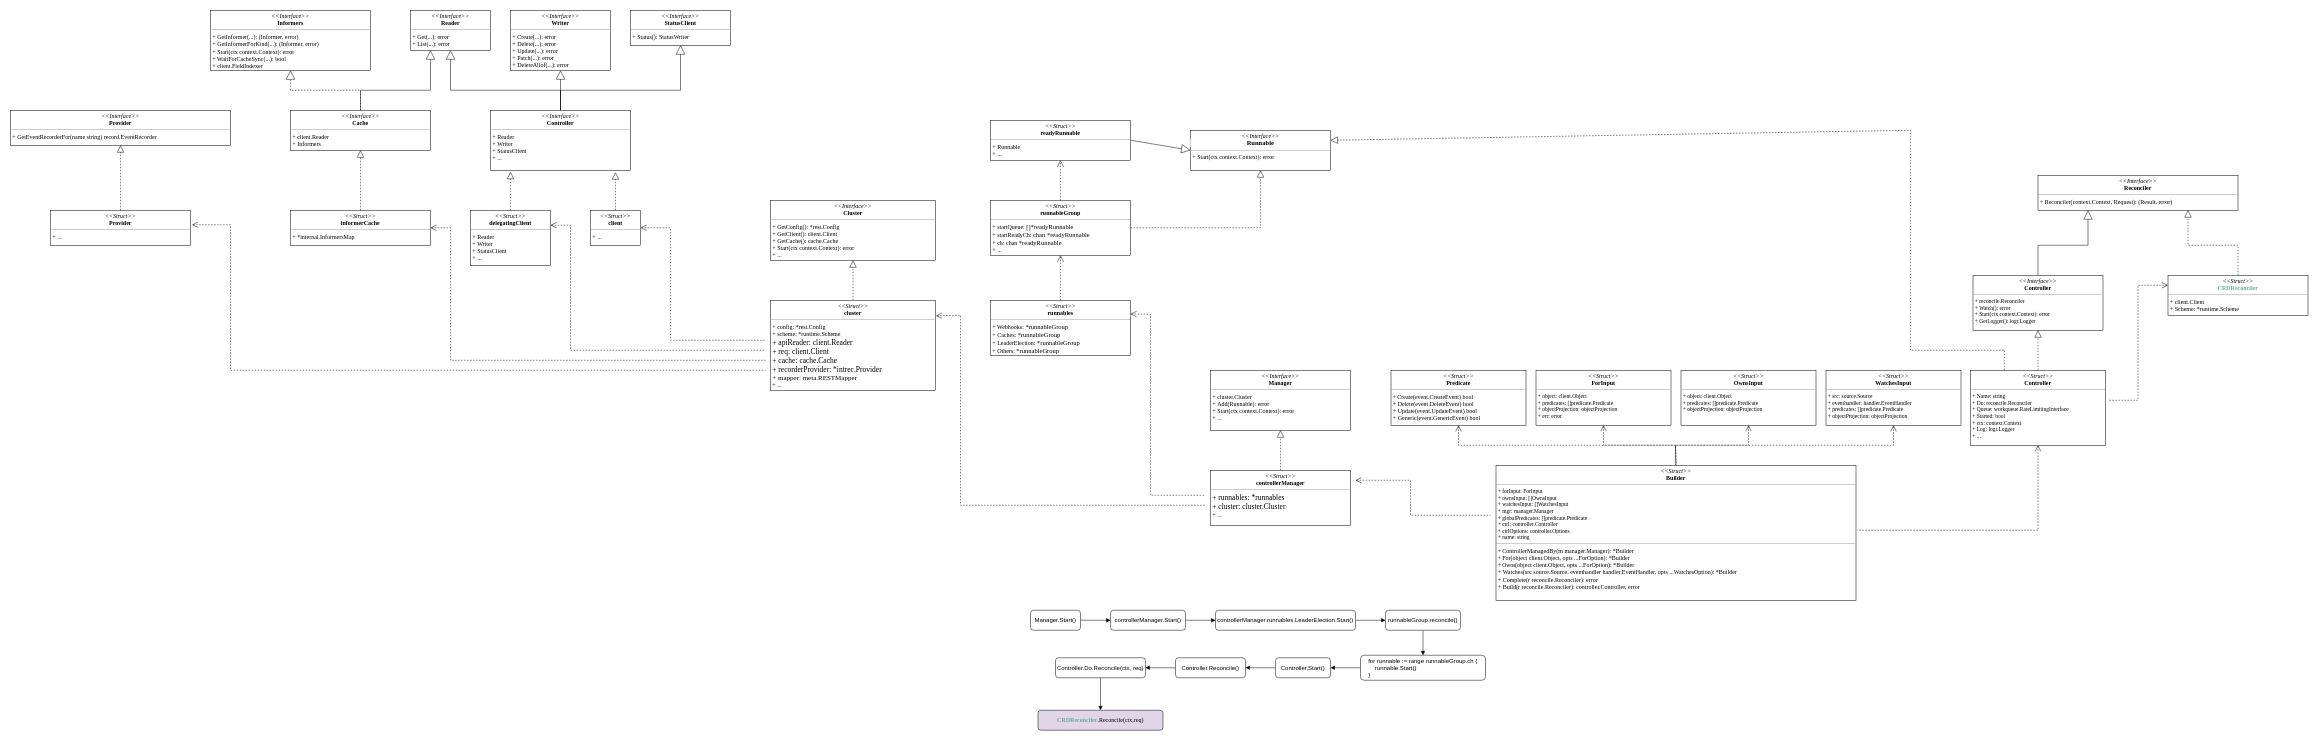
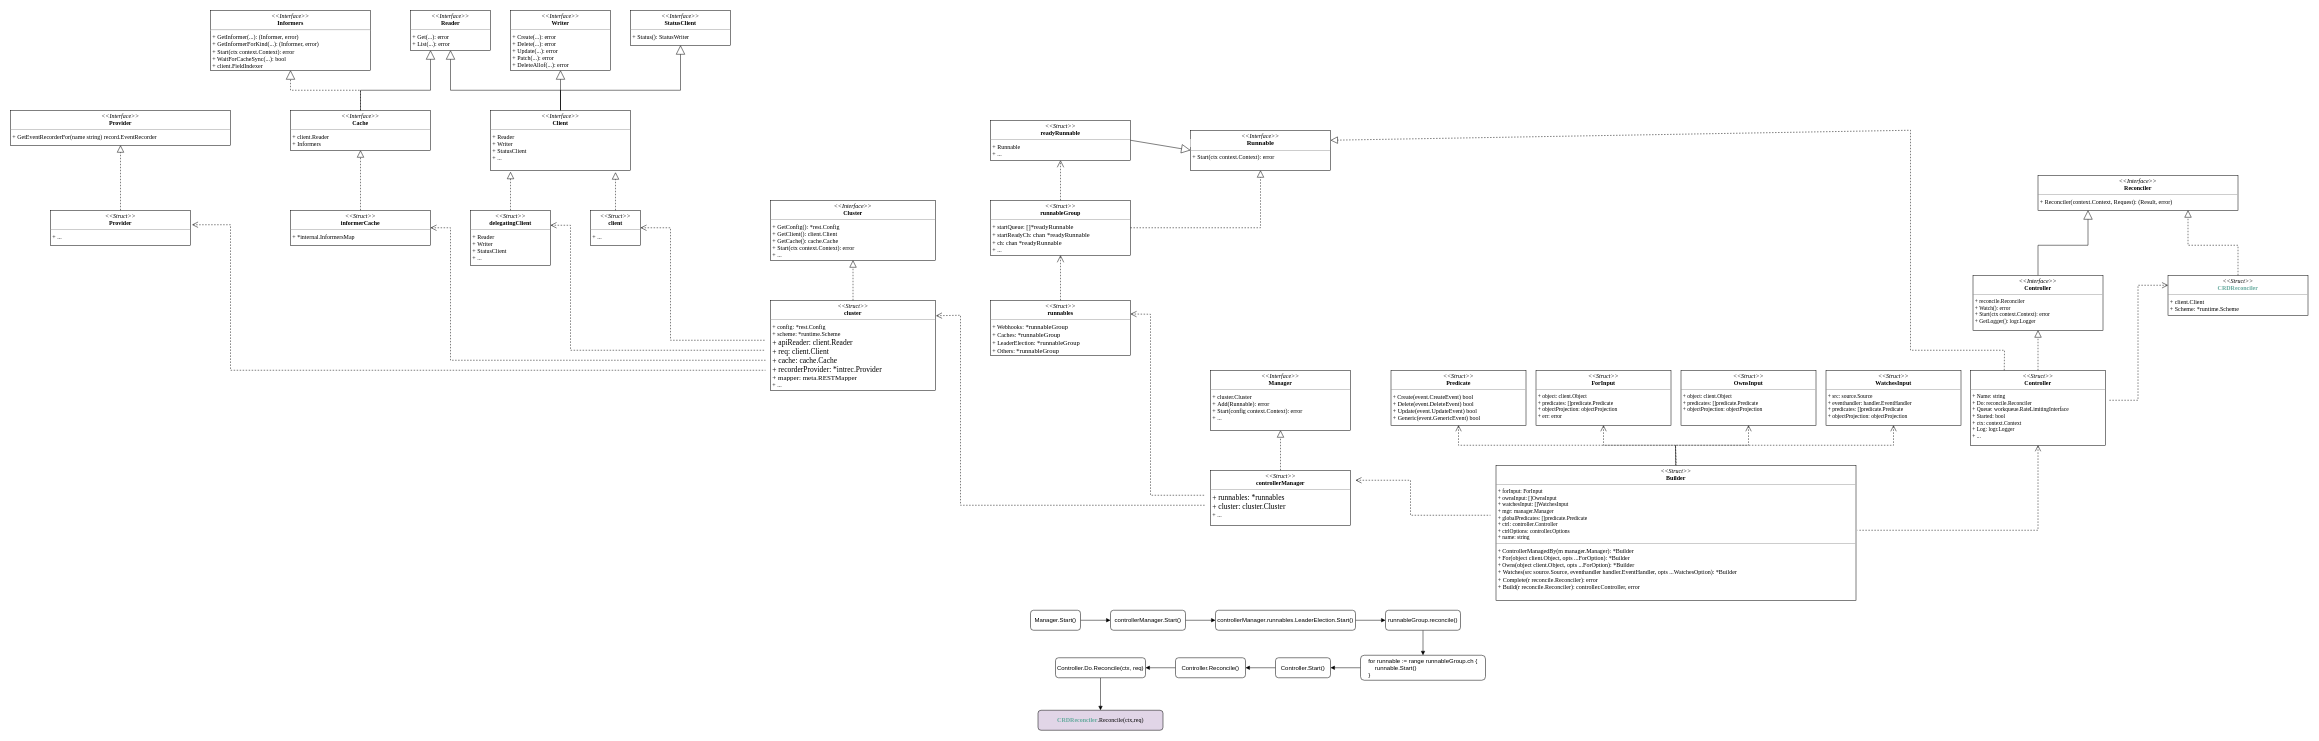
- <mxCell id="10" value="&lt;p style=&quot;margin: 0px ; margin-top: 4px ; text-align: center&quot;&gt;&lt;i&gt;&amp;lt;&amp;lt;Interface&amp;gt;&amp;gt;&lt;/i&gt;&lt;br&gt;&lt;b&gt;Controller&lt;/b&gt;&lt;/p&gt;&lt;hr size=&quot;1&quot;&gt;&lt;p style=&quot;margin: 0px ; margin-left: 4px&quot;&gt;&lt;span&gt;+&amp;nbsp;Reader&lt;/span&gt;&lt;span&gt;&lt;br&gt;&lt;/span&gt;&lt;/p&gt;&lt;p style=&quot;margin: 0px ; margin-left: 4px&quot;&gt;&lt;span&gt;+&amp;nbsp;Writer&lt;/span&gt;&lt;/p&gt;&lt;p style=&quot;margin: 0px ; margin-left: 4px&quot;&gt;&lt;span&gt;+&amp;nbsp;StatusClient&lt;/span&gt;&lt;br&gt;&lt;/p&gt;&lt;p style=&quot;margin: 0px ; margin-left: 4px&quot;&gt;&lt;span&gt;+ ...&lt;/span&gt;&lt;/p&gt;" style="verticalAlign=top;align=left;overflow=fill;fontSize=12;fontFamily=Lucida Console;html=1;" parent="1" vertex="1"><mxGeometry x="980" y="220" width="280" height="120" as="geometry" /></mxCell>
+ <mxCell id="10" value="&lt;p style=&quot;margin: 0px ; margin-top: 4px ; text-align: center&quot;&gt;&lt;i&gt;&amp;lt;&amp;lt;Interface&amp;gt;&amp;gt;&lt;/i&gt;&lt;br&gt;&lt;b&gt;Client&lt;/b&gt;&lt;/p&gt;&lt;hr size=&quot;1&quot;&gt;&lt;p style=&quot;margin: 0px ; margin-left: 4px&quot;&gt;&lt;span&gt;+&amp;nbsp;Reader&lt;/span&gt;&lt;span&gt;&lt;br&gt;&lt;/span&gt;&lt;/p&gt;&lt;p style=&quot;margin: 0px ; margin-left: 4px&quot;&gt;&lt;span&gt;+&amp;nbsp;Writer&lt;/span&gt;&lt;/p&gt;&lt;p style=&quot;margin: 0px ; margin-left: 4px&quot;&gt;&lt;span&gt;+&amp;nbsp;StatusClient&lt;/span&gt;&lt;br&gt;&lt;/p&gt;&lt;p style=&quot;margin: 0px ; margin-left: 4px&quot;&gt;&lt;span&gt;+ ...&lt;/span&gt;&lt;/p&gt;" style="verticalAlign=top;align=left;overflow=fill;fontSize=12;fontFamily=Lucida Console;html=1;" parent="1" vertex="1"><mxGeometry x="980" y="220" width="280" height="120" as="geometry" /></mxCell>
- <mxCell id="2" value="&lt;p style=&quot;margin: 0px ; margin-top: 4px ; text-align: center&quot;&gt;&lt;i&gt;&amp;lt;&amp;lt;Interface&amp;gt;&amp;gt;&lt;/i&gt;&lt;br&gt;&lt;b&gt;Manager&lt;/b&gt;&lt;/p&gt;&lt;hr size=&quot;1&quot;&gt;&lt;p style=&quot;margin: 0px ; margin-left: 4px&quot;&gt;&lt;span style=&quot;&quot;&gt;+&amp;nbsp;cluster.Cluster&lt;/span&gt;&lt;span style=&quot;&quot;&gt;&lt;br&gt;&lt;/span&gt;&lt;/p&gt;&lt;p style=&quot;margin: 0px ; margin-left: 4px&quot;&gt;&lt;span style=&quot;&quot;&gt;+&amp;nbsp;Add(Runnable): error&lt;/span&gt;&lt;br&gt;&lt;span style=&quot;&quot;&gt;+&amp;nbsp;Start(ctx context.Context): error&lt;/span&gt;&lt;br&gt;&lt;/p&gt;&lt;p style=&quot;margin: 0px ; margin-left: 4px&quot;&gt;&lt;span style=&quot;&quot;&gt;+ ...&lt;/span&gt;&lt;/p&gt;" style="verticalAlign=top;align=left;overflow=fill;fontSize=12;fontFamily=Lucida Console;html=1;" parent="1" vertex="1"><mxGeometry x="2420" y="740" width="280" height="120" as="geometry" /></mxCell>
+ <mxCell id="2" value="&lt;p style=&quot;margin: 0px ; margin-top: 4px ; text-align: center&quot;&gt;&lt;i&gt;&amp;lt;&amp;lt;Interface&amp;gt;&amp;gt;&lt;/i&gt;&lt;br&gt;&lt;b&gt;Manager&lt;/b&gt;&lt;/p&gt;&lt;hr size=&quot;1&quot;&gt;&lt;p style=&quot;margin: 0px ; margin-left: 4px&quot;&gt;&lt;span style=&quot;&quot;&gt;+&amp;nbsp;cluster.Cluster&lt;/span&gt;&lt;span style=&quot;&quot;&gt;&lt;br&gt;&lt;/span&gt;&lt;/p&gt;&lt;p style=&quot;margin: 0px ; margin-left: 4px&quot;&gt;&lt;span style=&quot;&quot;&gt;+&amp;nbsp;Add(Runnable): error&lt;/span&gt;&lt;br&gt;&lt;span style=&quot;&quot;&gt;+&amp;nbsp;Start(config context.Context): error&lt;/span&gt;&lt;br&gt;&lt;/p&gt;&lt;p style=&quot;margin: 0px ; margin-left: 4px&quot;&gt;&lt;span style=&quot;&quot;&gt;+ ...&lt;/span&gt;&lt;/p&gt;" style="verticalAlign=top;align=left;overflow=fill;fontSize=12;fontFamily=Lucida Console;html=1;" parent="1" vertex="1"><mxGeometry x="2420" y="740" width="280" height="120" as="geometry" /></mxCell>
